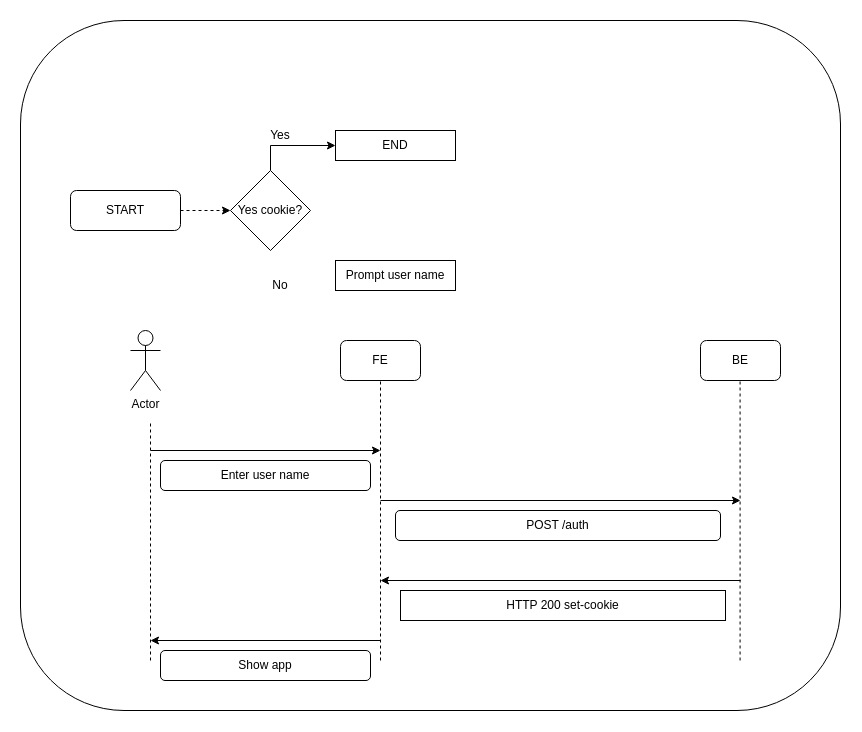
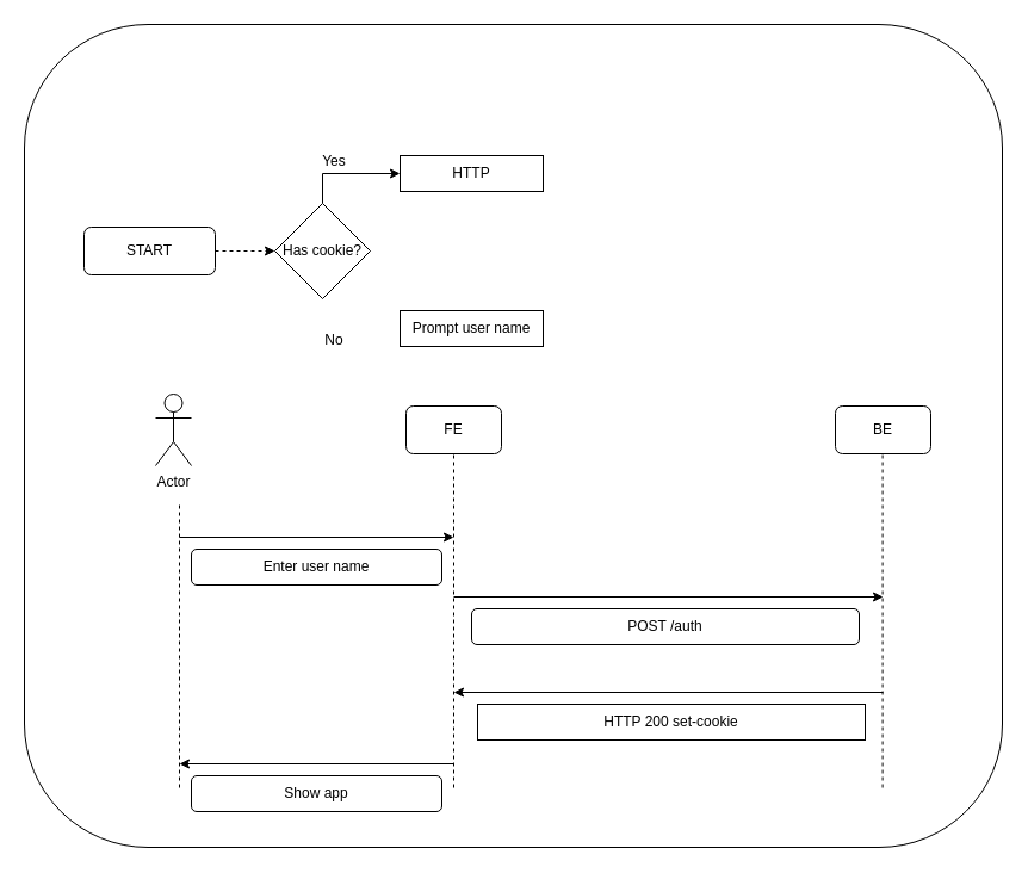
- <mxCell id="7" value="END" style="rounded=0;whiteSpace=wrap;html=1;" vertex="1" parent="1"><mxGeometry x="335" y="130" width="120" height="30" as="geometry" /></mxCell>
+ <mxCell id="7" value="HTTP" style="rounded=0;whiteSpace=wrap;html=1;" vertex="1" parent="1"><mxGeometry x="335" y="130" width="120" height="30" as="geometry" /></mxCell>
- <mxCell id="6" value="Yes cookie?" style="rhombus;whiteSpace=wrap;html=1;" vertex="1" parent="1"><mxGeometry x="230" y="170" width="80" height="80" as="geometry" /></mxCell>
+ <mxCell id="6" value="Has cookie?" style="rhombus;whiteSpace=wrap;html=1;" vertex="1" parent="1"><mxGeometry x="230" y="170" width="80" height="80" as="geometry" /></mxCell>
